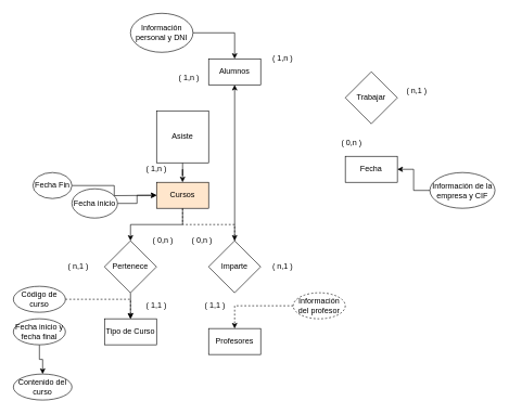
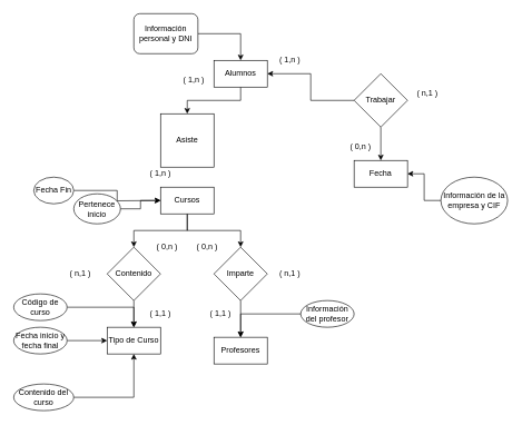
- <mxCell id="20" value="Información personal y DNI" style="ellipse;whiteSpace=wrap;html=1;" parent="1" vertex="1"><mxGeometry x="200" y="20" width="96" height="60" as="geometry" /></mxCell>
+ <mxCell id="20" value="Información personal y DNI" style="whiteSpace=wrap;html=1;rounded=1;" parent="1" vertex="1"><mxGeometry x="200" y="20" width="96" height="60" as="geometry" /></mxCell>
+ <mxCell id="11" style="edgeStyle=orthogonalEdgeStyle;rounded=0;orthogonalLoop=1;jettySize=auto;html=1;entryX=1;entryY=0.5;entryDx=0;entryDy=0;" parent="1" source="12" target="3" edge="1"><mxGeometry relative="1" as="geometry" /></mxCell>
+ <mxCell id="2" style="edgeStyle=orthogonalEdgeStyle;rounded=0;orthogonalLoop=1;jettySize=auto;html=1;entryX=0.5;entryY=0;entryDx=0;entryDy=0;" parent="1" source="3" target="14" edge="1"><mxGeometry relative="1" as="geometry" /></mxCell>
+ <mxCell id="10" style="edgeStyle=orthogonalEdgeStyle;rounded=0;orthogonalLoop=1;jettySize=auto;html=1;entryX=0.5;entryY=0;entryDx=0;entryDy=0;" parent="1" source="12" target="9" edge="1"><mxGeometry relative="1" as="geometry" /></mxCell>
- <mxCell id="15" value="" style="edgeStyle=orthogonalEdgeStyle;rounded=0;orthogonalLoop=1;jettySize=auto;html=1;" parent="1" source="16" target="3" edge="1"><mxGeometry relative="1" as="geometry" /></mxCell>
+ <mxCell id="15" value="" style="edgeStyle=orthogonalEdgeStyle;rounded=0;orthogonalLoop=1;jettySize=auto;html=1;" parent="1" source="16" target="7" edge="1"><mxGeometry relative="1" as="geometry" /></mxCell>
- <mxCell id="13" style="edgeStyle=orthogonalEdgeStyle;rounded=0;orthogonalLoop=1;jettySize=auto;html=1;" parent="1" source="14" target="6" edge="1"><mxGeometry relative="1" as="geometry" /></mxCell>
- <mxCell id="22" value="Información de la empresa y CIF" style="ellipse;whiteSpace=wrap;html=1;" parent="1" vertex="1"><mxGeometry x="660" y="265" width="100" height="55" as="geometry" /></mxCell>
+ <mxCell id="22" value="Información de la empresa y CIF" style="ellipse;whiteSpace=wrap;html=1;" parent="1" vertex="1"><mxGeometry x="660" y="265" width="100" height="70" as="geometry" /></mxCell>
- <mxCell id="6" value="Cursos" style="rounded=0;whiteSpace=wrap;html=1;fillColor=#ffe6cc;" parent="1" vertex="1"><mxGeometry x="240" y="280" width="80" height="40" as="geometry" /></mxCell>
+ <mxCell id="6" value="Cursos" style="rounded=0;whiteSpace=wrap;html=1;" parent="1" vertex="1"><mxGeometry x="240" y="280" width="80" height="40" as="geometry" /></mxCell>
- <mxCell id="26" value="Fecha inicio" style="ellipse;whiteSpace=wrap;html=1;" parent="1" vertex="1"><mxGeometry x="110" y="290" width="70" height="45" as="geometry" /></mxCell>
+ <mxCell id="26" value="Pertenece inicio" style="ellipse;whiteSpace=wrap;html=1;" parent="1" vertex="1"><mxGeometry x="110" y="290" width="70" height="45" as="geometry" /></mxCell>
- <mxCell id="5" style="edgeStyle=orthogonalEdgeStyle;rounded=0;orthogonalLoop=1;jettySize=auto;html=1;dashed=1;" parent="1" source="6" target="16" edge="1"><mxGeometry relative="1" as="geometry" /></mxCell>
+ <mxCell id="5" style="edgeStyle=orthogonalEdgeStyle;rounded=0;orthogonalLoop=1;jettySize=auto;html=1;" parent="1" source="6" target="16" edge="1"><mxGeometry relative="1" as="geometry" /></mxCell>
- <mxCell id="18" value="Pertenece" style="rhombus;whiteSpace=wrap;html=1;" parent="1" vertex="1"><mxGeometry x="160" y="370" width="80" height="80" as="geometry" /></mxCell>
+ <mxCell id="18" value="Contenido" style="rhombus;whiteSpace=wrap;html=1;" parent="1" vertex="1"><mxGeometry x="160" y="370" width="80" height="80" as="geometry" /></mxCell>
- <mxCell id="27" style="edgeStyle=orthogonalEdgeStyle;rounded=0;orthogonalLoop=1;jettySize=auto;html=1;dashed=1;" parent="1" source="28" target="8" edge="1"><mxGeometry relative="1" as="geometry" /></mxCell>
+ <mxCell id="27" style="edgeStyle=orthogonalEdgeStyle;rounded=0;orthogonalLoop=1;jettySize=auto;html=1;" parent="1" source="28" target="8" edge="1"><mxGeometry relative="1" as="geometry" /></mxCell>
- <mxCell id="31" style="edgeStyle=orthogonalEdgeStyle;rounded=0;orthogonalLoop=1;jettySize=auto;html=1;dashed=1;" parent="1" source="32" target="7" edge="1"><mxGeometry relative="1" as="geometry" /></mxCell>
+ <mxCell id="31" style="edgeStyle=orthogonalEdgeStyle;rounded=0;orthogonalLoop=1;jettySize=auto;html=1;" parent="1" source="32" target="7" edge="1"><mxGeometry relative="1" as="geometry" /></mxCell>
- <mxCell id="32" value="Información del profesor" style="ellipse;whiteSpace=wrap;html=1;dashed=1;" parent="1" vertex="1"><mxGeometry x="450" y="450" width="80" height="40" as="geometry" /></mxCell>
+ <mxCell id="32" value="Información del profesor" style="ellipse;whiteSpace=wrap;html=1;" parent="1" vertex="1"><mxGeometry x="450" y="450" width="80" height="40" as="geometry" /></mxCell>
+ <mxCell id="29" style="edgeStyle=orthogonalEdgeStyle;rounded=0;orthogonalLoop=1;jettySize=auto;html=1;" parent="1" source="30" target="8" edge="1"><mxGeometry relative="1" as="geometry" /></mxCell>
- <mxCell id="33" style="edgeStyle=orthogonalEdgeStyle;rounded=0;orthogonalLoop=1;jettySize=auto;html=1;" parent="1" source="34" target="30" edge="1"><mxGeometry relative="1" as="geometry" /></mxCell>
+ <mxCell id="33" style="edgeStyle=orthogonalEdgeStyle;rounded=0;orthogonalLoop=1;jettySize=auto;html=1;" parent="1" source="34" target="8" edge="1"><mxGeometry relative="1" as="geometry" /></mxCell>
